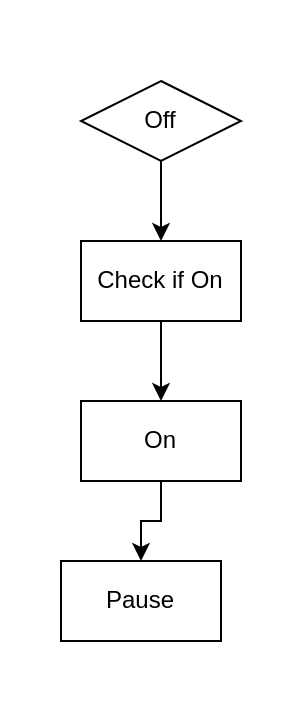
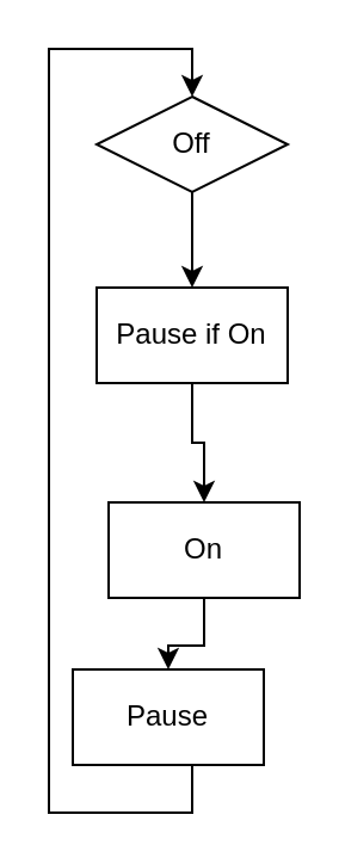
- <mxCell id="5" value="Check if On" style="rounded=0;whiteSpace=wrap;html=1;" vertex="1" parent="1"><mxGeometry x="40" y="120" width="80" height="40" as="geometry" /></mxCell>
+ <mxCell id="5" value="Pause if On" style="rounded=0;whiteSpace=wrap;html=1;" vertex="1" parent="1"><mxGeometry x="40" y="120" width="80" height="40" as="geometry" /></mxCell>
+ <mxCell id="8" style="edgeStyle=orthogonalEdgeStyle;rounded=0;orthogonalLoop=1;jettySize=auto;html=1;exitX=0.5;exitY=1;exitDx=0;exitDy=0;entryX=0.5;entryY=0;entryDx=0;entryDy=0;" edge="1" parent="1" source="9" target="3"><mxGeometry relative="1" as="geometry"><Array as="points"><mxPoint x="80" y="340" /><mxPoint x="20" y="340" /><mxPoint x="20" y="20" /><mxPoint x="80" y="20" /></Array></mxGeometry></mxCell>
- <mxCell id="7" value="On" style="rounded=0;whiteSpace=wrap;html=1;" vertex="1" parent="1"><mxGeometry x="40" y="200" width="80" height="40" as="geometry" /></mxCell>
+ <mxCell id="7" value="On" style="rounded=0;whiteSpace=wrap;html=1;" vertex="1" parent="1"><mxGeometry x="45" y="210" width="80" height="40" as="geometry" /></mxCell>
